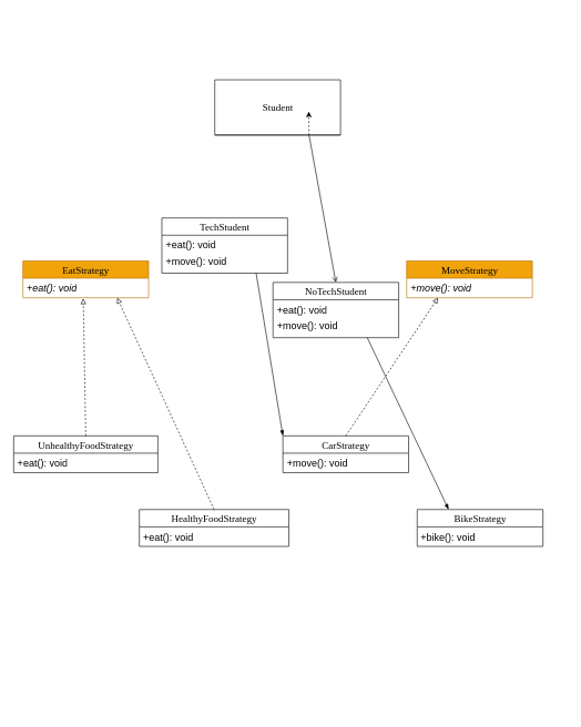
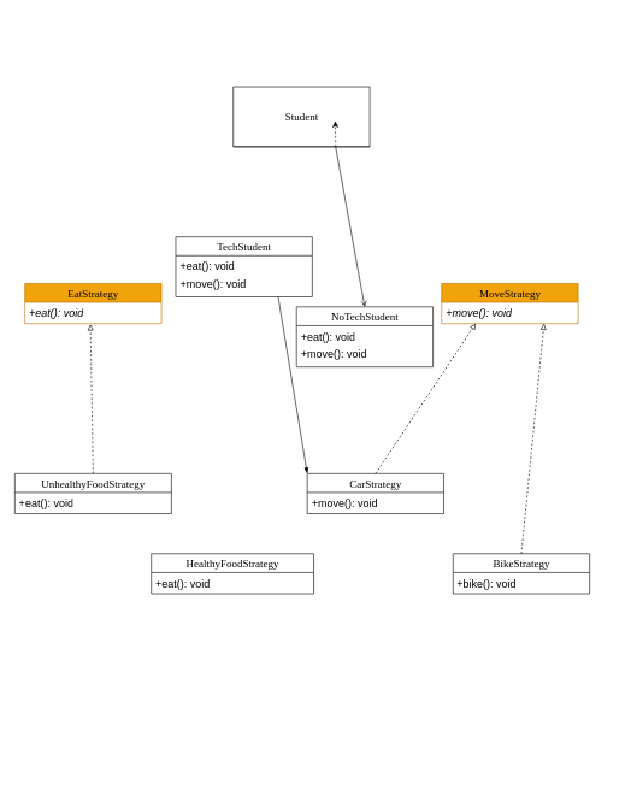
- <mxCell id="18" style="edgeStyle=none;html=1;exitX=0.5;exitY=0;exitDx=0;exitDy=0;entryX=0.75;entryY=1;entryDx=0;entryDy=0;strokeColor=#000000;strokeWidth=1;fontSize=15;fontColor=#000000;endArrow=block;endFill=0;dashed=1;" parent="2" source="19" target="5" edge="1"><mxGeometry relative="1" as="geometry" /></mxCell>
+ <mxCell id="25" style="edgeStyle=none;html=1;exitX=0.5;exitY=0;exitDx=0;exitDy=0;entryX=0.75;entryY=1;entryDx=0;entryDy=0;strokeColor=#000000;strokeWidth=1;fontSize=15;fontColor=#000000;endArrow=block;endFill=0;dashed=1;" parent="2" source="26" target="7" edge="1"><mxGeometry relative="1" as="geometry" /></mxCell>
- <mxCell id="28" style="edgeStyle=none;html=1;exitX=0.75;exitY=1;exitDx=0;exitDy=0;entryX=0.25;entryY=0;entryDx=0;entryDy=0;strokeColor=#000000;strokeWidth=1;fontSize=15;fontColor=#000000;endArrow=blockThin;endFill=1;" parent="2" source="12" target="26" edge="1"><mxGeometry relative="1" as="geometry" /></mxCell>
